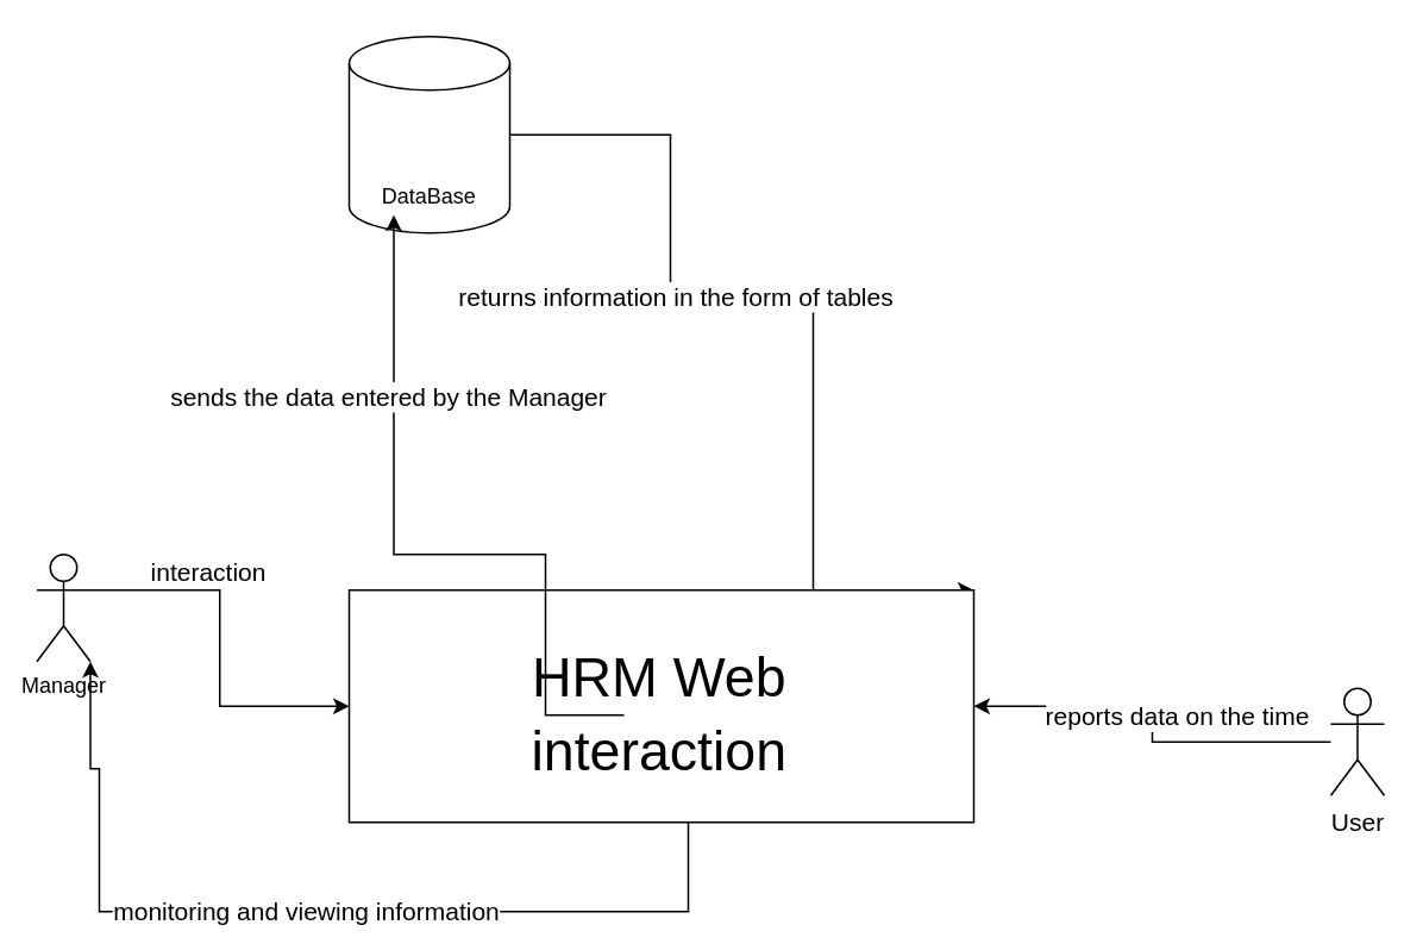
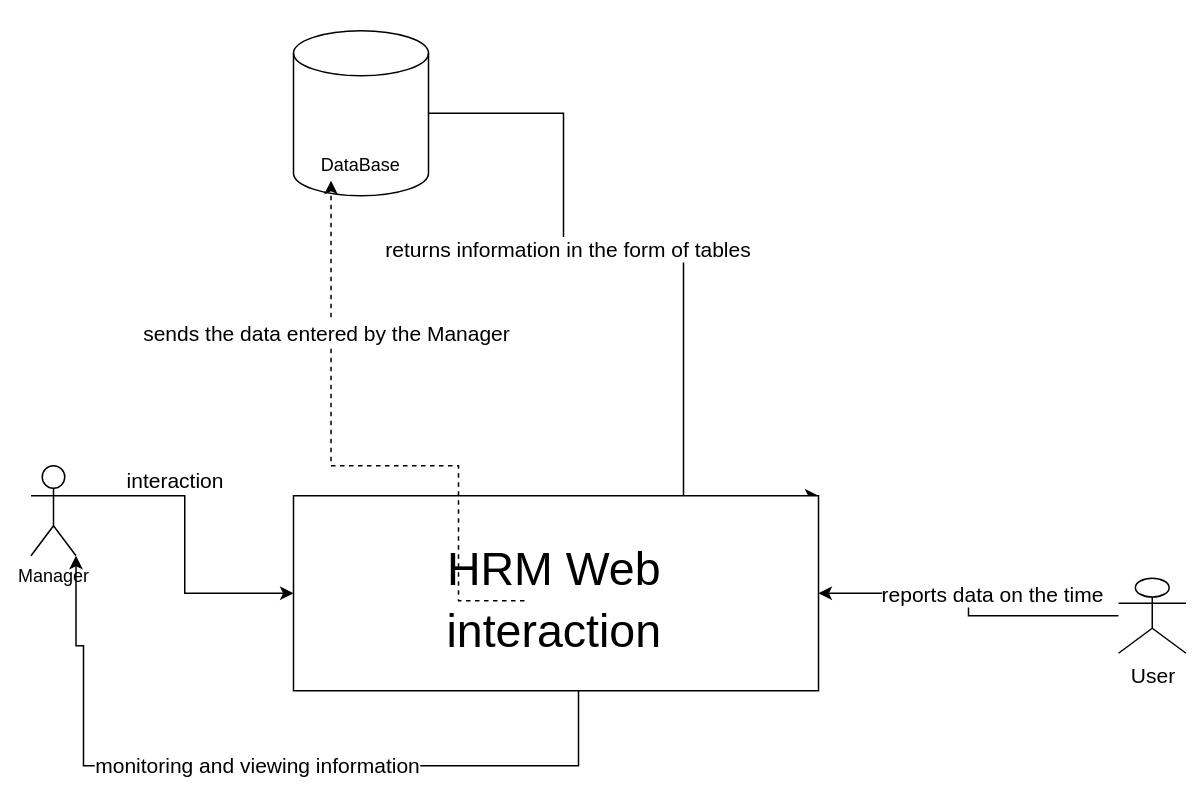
- <mxCell id="9" style="edgeStyle=orthogonalEdgeStyle;rounded=0;orthogonalLoop=1;jettySize=auto;html=1;entryX=0;entryY=1;entryDx=0;entryDy=0;fontSize=14;" edge="1" parent="1" source="11" target="5"><mxGeometry relative="1" as="geometry"><Array as="points"><mxPoint x="305" y="400" /><mxPoint x="305" y="310" /><mxPoint x="220" y="310" /></Array></mxGeometry></mxCell>
+ <mxCell id="9" style="edgeStyle=orthogonalEdgeStyle;rounded=0;orthogonalLoop=1;jettySize=auto;html=1;entryX=0;entryY=1;entryDx=0;entryDy=0;fontSize=14;dashed=1;" edge="1" parent="1" source="11" target="5"><mxGeometry relative="1" as="geometry"><Array as="points"><mxPoint x="305" y="400" /><mxPoint x="305" y="310" /><mxPoint x="220" y="310" /></Array></mxGeometry></mxCell>
- <mxCell id="18" value="User" style="shape=umlActor;verticalLabelPosition=bottom;verticalAlign=top;html=1;outlineConnect=0;fontSize=14;" vertex="1" parent="1"><mxGeometry x="745" y="385" width="30" height="60" as="geometry" /></mxCell>
+ <mxCell id="18" value="User" style="shape=umlActor;verticalLabelPosition=bottom;verticalAlign=top;html=1;outlineConnect=0;fontSize=14;" vertex="1" parent="1"><mxGeometry x="745" y="385" width="45" height="50" as="geometry" /></mxCell>
